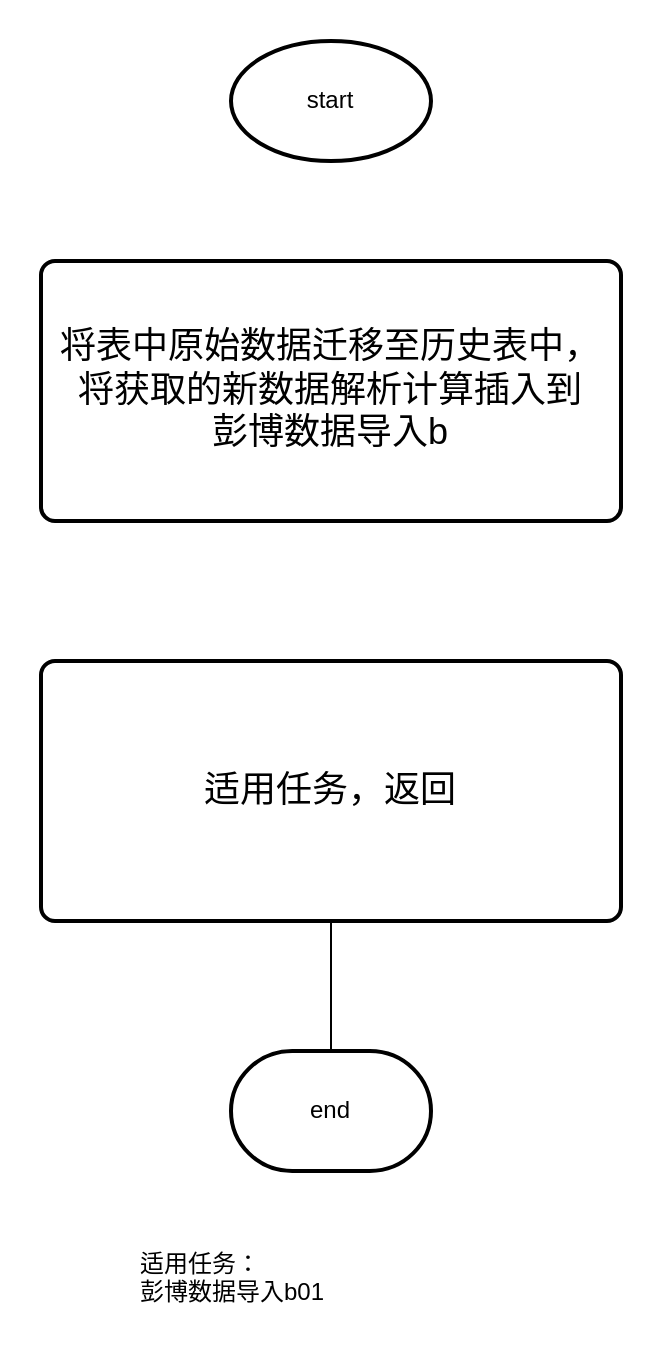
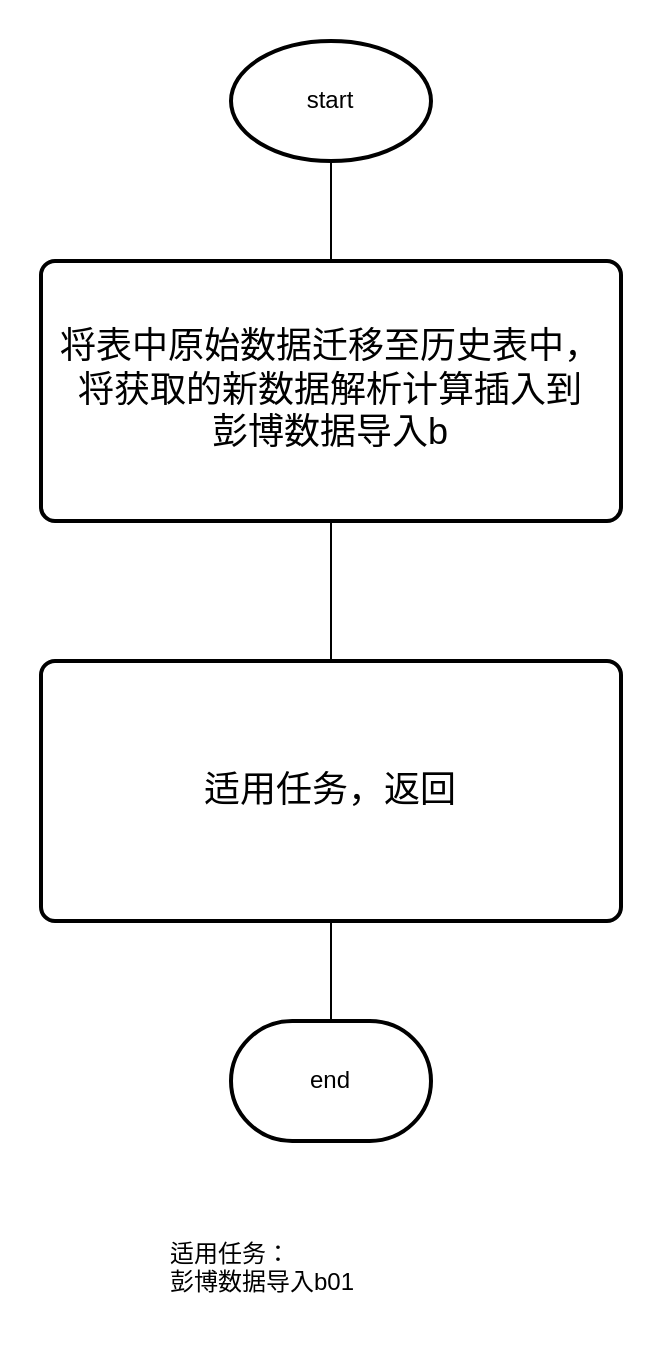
+ <mxCell id="4" value="" style="endArrow=none;html=1;entryX=0.5;entryY=1;entryDx=0;entryDy=0;entryPerimeter=0;exitX=0.5;exitY=0;exitDx=0;exitDy=0;" edge="1" parent="1" source="7" target="2"><mxGeometry width="50" height="50" relative="1" as="geometry"><mxPoint x="165" y="120" as="sourcePoint" /><mxPoint x="-68" y="470" as="targetPoint" /></mxGeometry></mxCell>
+ <mxCell id="9" value="" style="endArrow=none;html=1;entryX=0.5;entryY=1;entryDx=0;entryDy=0;exitX=0.5;exitY=0;exitDx=0;exitDy=0;" edge="1" parent="1" source="8" target="7"><mxGeometry width="50" height="50" relative="1" as="geometry"><mxPoint x="142" y="330" as="sourcePoint" /><mxPoint x="192" y="280" as="targetPoint" /></mxGeometry></mxCell>
- <mxCell id="3" value="end" style="strokeWidth=2;html=1;shape=mxgraph.flowchart.terminator;whiteSpace=wrap;" vertex="1" parent="1"><mxGeometry x="115" y="525" width="100" height="60" as="geometry" /></mxCell>
+ <mxCell id="3" value="end" style="strokeWidth=2;html=1;shape=mxgraph.flowchart.terminator;whiteSpace=wrap;" vertex="1" parent="1"><mxGeometry x="115" y="510" width="100" height="60" as="geometry" /></mxCell>
- <mxCell id="10" value="适用任务：&lt;br&gt;彭博数据导入b01&lt;br&gt;" style="text;html=1;resizable=0;points=[];autosize=1;align=left;verticalAlign=top;spacingTop=-4;" vertex="1" parent="1"><mxGeometry x="68" y="622" width="110" height="30" as="geometry" /></mxCell>
+ <mxCell id="10" value="适用任务：&lt;br&gt;彭博数据导入b01&lt;br&gt;" style="text;html=1;resizable=0;points=[];autosize=1;align=left;verticalAlign=top;spacingTop=-4;" vertex="1" parent="1"><mxGeometry x="83" y="617" width="110" height="30" as="geometry" /></mxCell>
